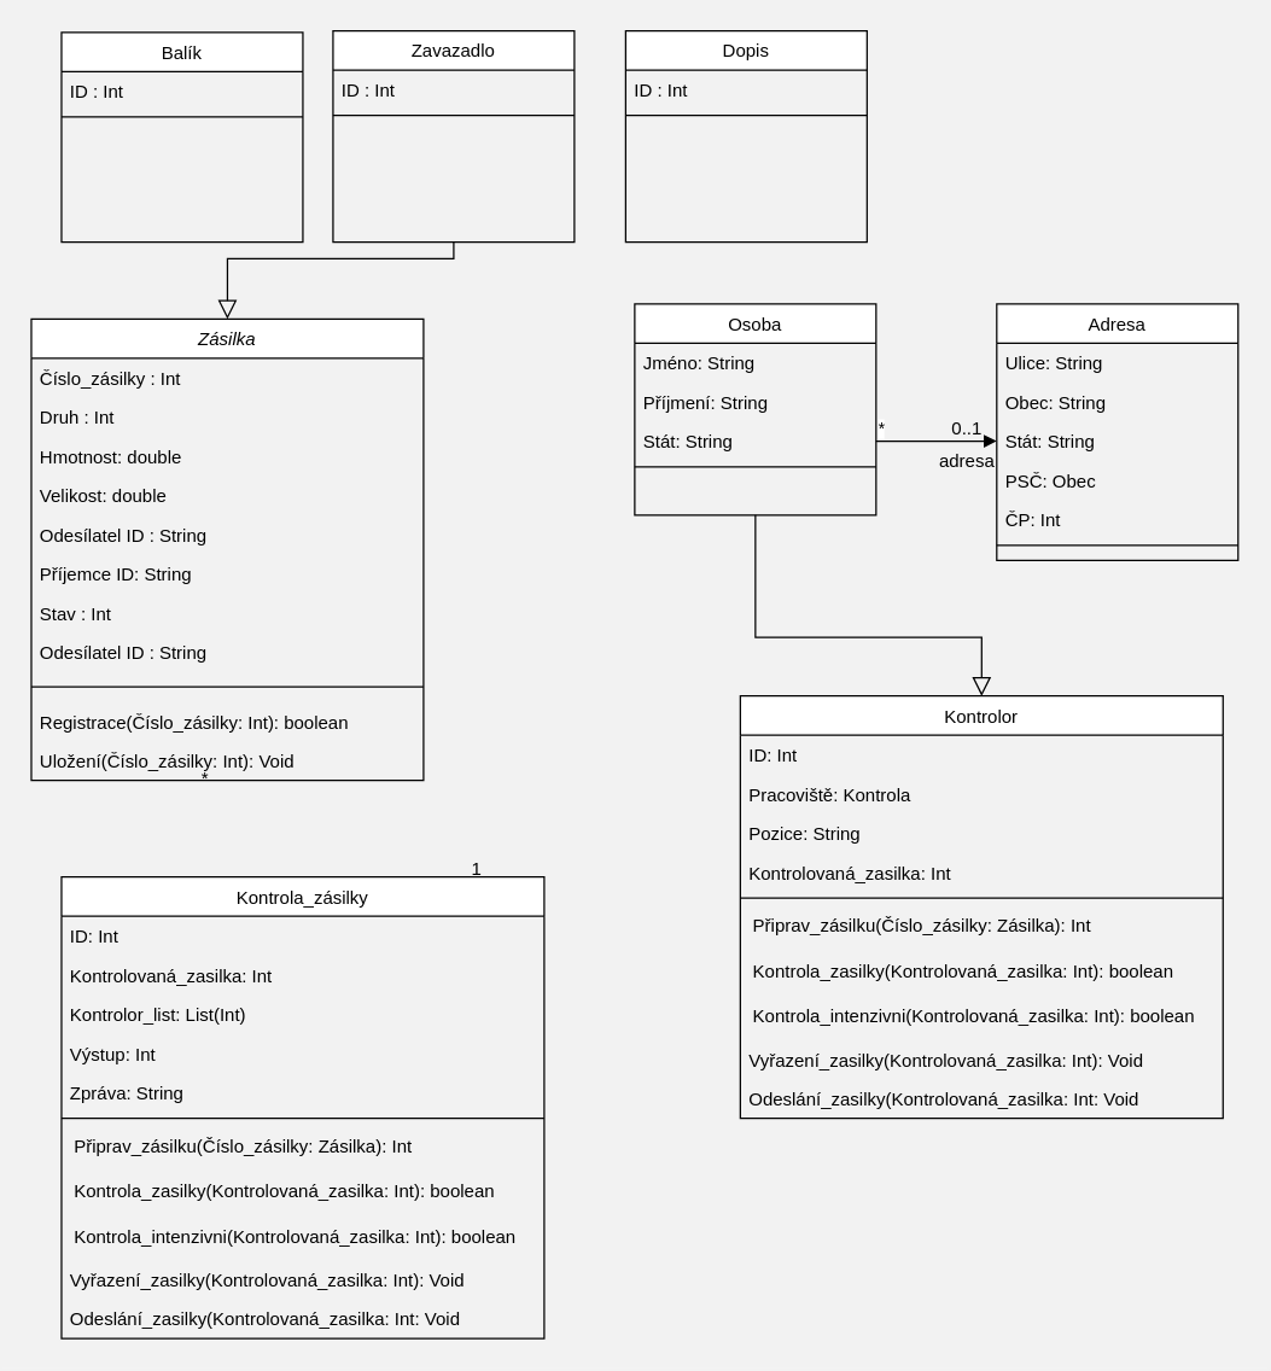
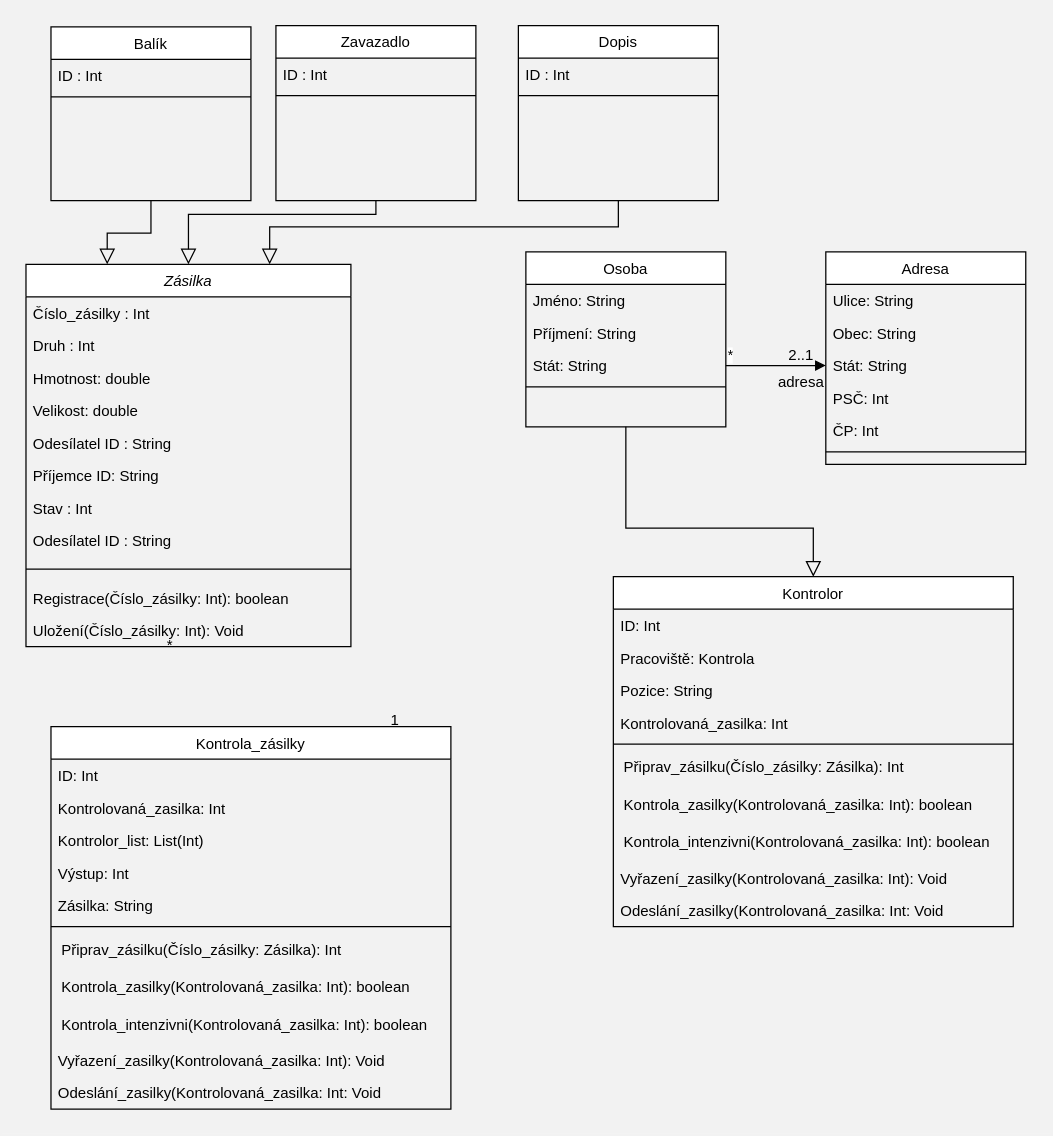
+ <mxCell id="32" value="" style="endArrow=block;endSize=10;endFill=0;shadow=0;strokeWidth=1;rounded=0;edgeStyle=elbowEdgeStyle;elbow=vertical;exitX=0.5;exitY=1;exitDx=0;exitDy=0;entryX=0.75;entryY=0;entryDx=0;entryDy=0;" parent="1" source="29" target="2" edge="1"><mxGeometry width="160" relative="1" as="geometry"><mxPoint x="310" y="361" as="sourcePoint" /><mxPoint x="350" y="291" as="targetPoint" /><Array as="points"><mxPoint x="410" y="181" /></Array></mxGeometry></mxCell>
+ <mxCell id="17" value="" style="endArrow=block;endSize=10;endFill=0;shadow=0;strokeWidth=1;rounded=0;edgeStyle=elbowEdgeStyle;elbow=vertical;entryX=0.25;entryY=0;entryDx=0;entryDy=0;" parent="1" source="14" target="2" edge="1"><mxGeometry width="160" relative="1" as="geometry"><mxPoint x="200" y="194" as="sourcePoint" /><mxPoint x="170" y="261" as="targetPoint" /></mxGeometry></mxCell>
- <mxCell id="40" value="0..1" style="text;html=1;align=center;verticalAlign=middle;resizable=0;points=[];autosize=1;strokeColor=none;fillColor=none;" parent="1" vertex="1"><mxGeometry x="620" y="269" width="40" height="30" as="geometry" /></mxCell>
+ <mxCell id="40" value="2..1" style="text;html=1;align=center;verticalAlign=middle;resizable=0;points=[];autosize=1;strokeColor=none;fillColor=none;" parent="1" vertex="1"><mxGeometry x="620" y="269" width="40" height="30" as="geometry" /></mxCell>
- <mxCell id="26" value="PSČ: Obec" style="text;align=left;verticalAlign=top;spacingLeft=4;spacingRight=4;overflow=hidden;rotatable=0;points=[[0,0.5],[1,0.5]];portConstraint=eastwest;rounded=0;shadow=0;html=0;" parent="22" vertex="1"><mxGeometry y="104" width="160" height="26" as="geometry" /></mxCell>
+ <mxCell id="26" value="PSČ: Int" style="text;align=left;verticalAlign=top;spacingLeft=4;spacingRight=4;overflow=hidden;rotatable=0;points=[[0,0.5],[1,0.5]];portConstraint=eastwest;rounded=0;shadow=0;html=0;" parent="22" vertex="1"><mxGeometry y="104" width="160" height="26" as="geometry" /></mxCell>
- <mxCell id="61" value="Zpráva: String" style="text;align=left;verticalAlign=top;spacingLeft=4;spacingRight=4;overflow=hidden;rotatable=0;points=[[0,0.5],[1,0.5]];portConstraint=eastwest;rounded=0;shadow=0;html=0;" vertex="1" parent="56"><mxGeometry y="130" width="320" height="26" as="geometry" /></mxCell>
+ <mxCell id="61" value="Zásilka: String" style="text;align=left;verticalAlign=top;spacingLeft=4;spacingRight=4;overflow=hidden;rotatable=0;points=[[0,0.5],[1,0.5]];portConstraint=eastwest;rounded=0;shadow=0;html=0;" vertex="1" parent="56"><mxGeometry y="130" width="320" height="26" as="geometry" /></mxCell>
